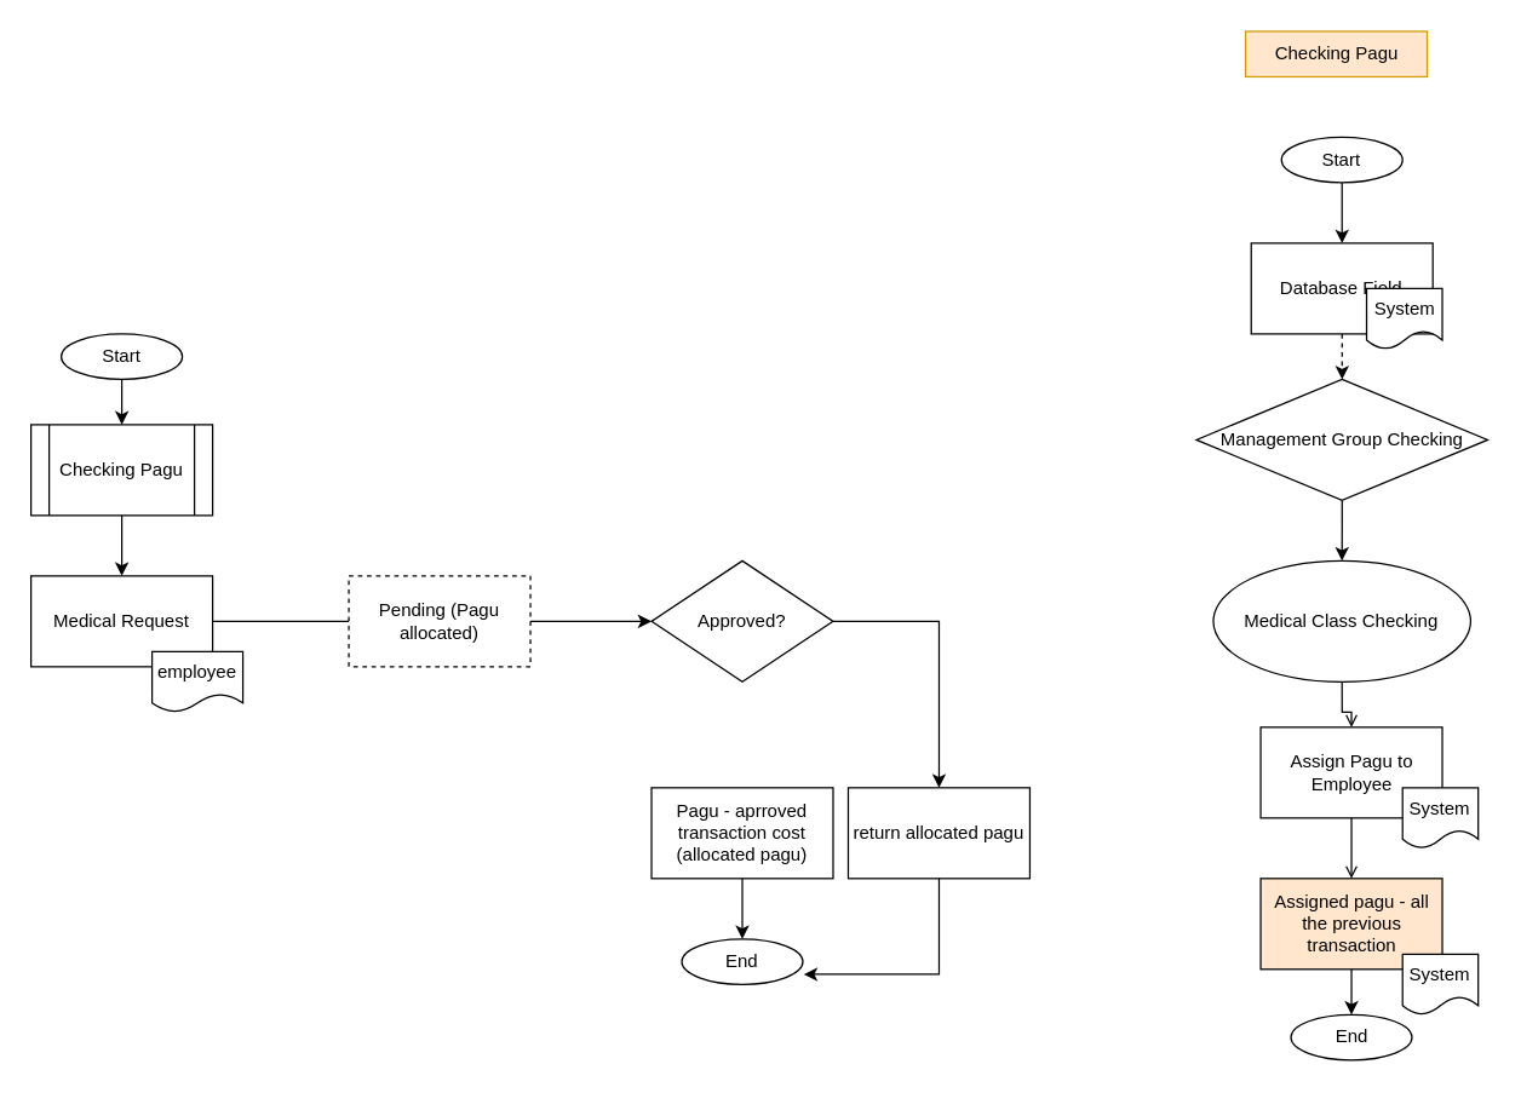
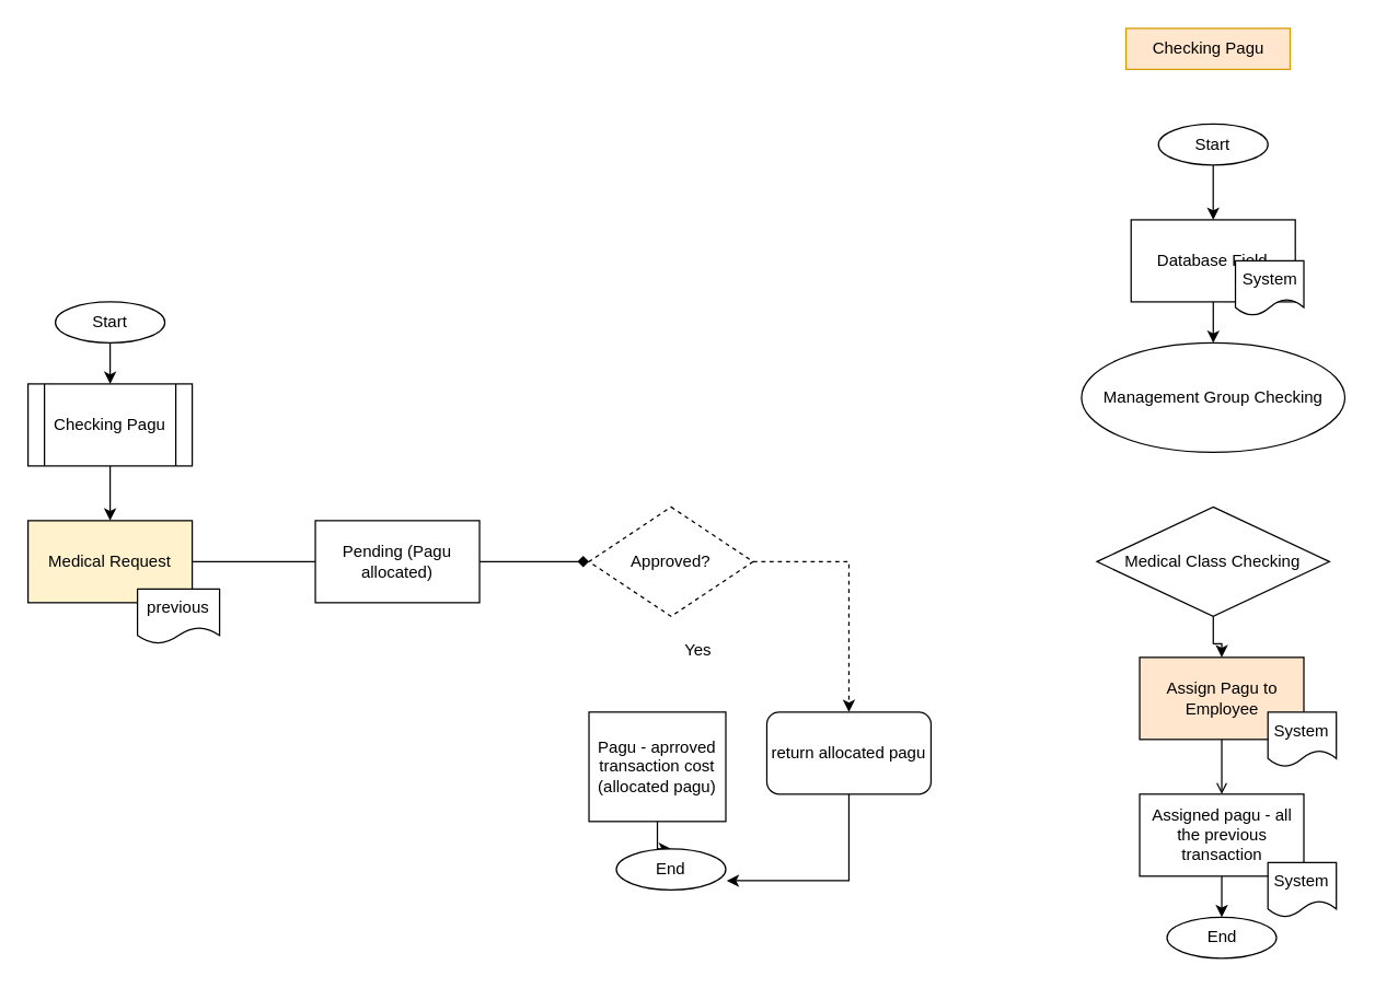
- <mxCell id="15" value="" style="edgeStyle=orthogonalEdgeStyle;rounded=0;orthogonalLoop=1;jettySize=auto;html=1;dashed=1;" edge="1" parent="1" source="16" target="14"><mxGeometry relative="1" as="geometry" /></mxCell>
+ <mxCell id="15" value="" style="edgeStyle=orthogonalEdgeStyle;rounded=0;orthogonalLoop=1;jettySize=auto;html=1;" edge="1" parent="1" source="16" target="14"><mxGeometry relative="1" as="geometry" /></mxCell>
- <mxCell id="14" value="Management Group Checking" style="rhombus;whiteSpace=wrap;html=1;" vertex="1" parent="1"><mxGeometry x="790" y="250" width="192.5" height="80" as="geometry" /></mxCell>
+ <mxCell id="14" value="Management Group Checking" style="ellipse;whiteSpace=wrap;html=1;" vertex="1" parent="1"><mxGeometry x="790" y="250" width="192.5" height="80" as="geometry" /></mxCell>
- <mxCell id="13" value="" style="edgeStyle=orthogonalEdgeStyle;rounded=0;orthogonalLoop=1;jettySize=auto;html=1;" edge="1" parent="1" source="14" target="12"><mxGeometry relative="1" as="geometry" /></mxCell>
- <mxCell id="3" value="Medical Request" style="rounded=0;whiteSpace=wrap;html=1;" vertex="1" parent="1"><mxGeometry x="20" y="380" width="120" height="60" as="geometry" /></mxCell>
+ <mxCell id="3" value="Medical Request" style="rounded=0;whiteSpace=wrap;html=1;fillColor=#fff2cc;" vertex="1" parent="1"><mxGeometry x="20" y="380" width="120" height="60" as="geometry" /></mxCell>
- <mxCell id="31" value="Pending (Pagu allocated)" style="rounded=0;whiteSpace=wrap;html=1;dashed=1;" vertex="1" parent="1"><mxGeometry x="230" y="380" width="120" height="60" as="geometry" /></mxCell>
+ <mxCell id="31" value="Pending (Pagu allocated)" style="rounded=0;whiteSpace=wrap;html=1;" vertex="1" parent="1"><mxGeometry x="230" y="380" width="120" height="60" as="geometry" /></mxCell>
- <mxCell id="30" style="edgeStyle=orthogonalEdgeStyle;rounded=0;orthogonalLoop=1;jettySize=auto;html=1;entryX=0;entryY=0.5;entryDx=0;entryDy=0;" edge="1" parent="1" source="31" target="6"><mxGeometry relative="1" as="geometry" /></mxCell>
+ <mxCell id="30" style="edgeStyle=orthogonalEdgeStyle;rounded=0;orthogonalLoop=1;jettySize=auto;html=1;entryX=0;entryY=0.5;entryDx=0;entryDy=0;endArrow=diamond;" edge="1" parent="1" source="31" target="6"><mxGeometry relative="1" as="geometry" /></mxCell>
- <mxCell id="6" value="Approved?" style="rhombus;whiteSpace=wrap;html=1;rounded=0;" vertex="1" parent="1"><mxGeometry x="430" y="370" width="120" height="80" as="geometry" /></mxCell>
+ <mxCell id="6" value="Approved?" style="rhombus;whiteSpace=wrap;html=1;rounded=0;dashed=1;" vertex="1" parent="1"><mxGeometry x="430" y="370" width="120" height="80" as="geometry" /></mxCell>
- <mxCell id="12" value="Medical Class Checking" style="ellipse;whiteSpace=wrap;html=1;" vertex="1" parent="1"><mxGeometry x="801.25" y="370" width="170" height="80" as="geometry" /></mxCell>
+ <mxCell id="12" value="Medical Class Checking" style="rhombus;whiteSpace=wrap;html=1;" vertex="1" parent="1"><mxGeometry x="801.25" y="370" width="170" height="80" as="geometry" /></mxCell>
- <mxCell id="5" style="edgeStyle=orthogonalEdgeStyle;rounded=0;orthogonalLoop=1;jettySize=auto;html=1;entryX=0.5;entryY=0;entryDx=0;entryDy=0;" edge="1" parent="1" source="6" target="35"><mxGeometry relative="1" as="geometry" /></mxCell>
+ <mxCell id="5" style="edgeStyle=orthogonalEdgeStyle;rounded=0;orthogonalLoop=1;jettySize=auto;html=1;entryX=0.5;entryY=0;entryDx=0;entryDy=0;dashed=1;" edge="1" parent="1" source="6" target="35"><mxGeometry relative="1" as="geometry" /></mxCell>
- <mxCell id="4" value="employee" style="shape=document;whiteSpace=wrap;html=1;boundedLbl=1;" vertex="1" parent="1"><mxGeometry x="100" y="430" width="60" height="40" as="geometry" /></mxCell>
+ <mxCell id="4" value="previous" style="shape=document;whiteSpace=wrap;html=1;boundedLbl=1;" vertex="1" parent="1"><mxGeometry x="100" y="430" width="60" height="40" as="geometry" /></mxCell>
- <mxCell id="11" value="" style="edgeStyle=orthogonalEdgeStyle;rounded=0;orthogonalLoop=1;jettySize=auto;html=1;endArrow=open;" edge="1" parent="1" source="12" target="10"><mxGeometry relative="1" as="geometry" /></mxCell>
+ <mxCell id="11" value="" style="edgeStyle=orthogonalEdgeStyle;rounded=0;orthogonalLoop=1;jettySize=auto;html=1;" edge="1" parent="1" source="12" target="10"><mxGeometry relative="1" as="geometry" /></mxCell>
+ <mxCell id="33" value="Yes" style="text;html=1;strokeColor=none;fillColor=none;align=center;verticalAlign=middle;whiteSpace=wrap;rounded=0;" vertex="1" parent="1"><mxGeometry x="480" y="460" width="60" height="30" as="geometry" /></mxCell>
- <mxCell id="10" value="Assign Pagu to Employee" style="rounded=0;whiteSpace=wrap;html=1;" vertex="1" parent="1"><mxGeometry x="832.5" y="480" width="120" height="60" as="geometry" /></mxCell>
+ <mxCell id="10" value="Assign Pagu to Employee" style="rounded=0;whiteSpace=wrap;html=1;fillColor=#ffe6cc;" vertex="1" parent="1"><mxGeometry x="832.5" y="480" width="120" height="60" as="geometry" /></mxCell>
- <mxCell id="29" value="Pagu - aprroved transaction cost (allocated pagu)" style="whiteSpace=wrap;html=1;rounded=0;" vertex="1" parent="1"><mxGeometry x="430" y="520" width="120" height="60" as="geometry" /></mxCell>
+ <mxCell id="29" value="Pagu - aprroved transaction cost (allocated pagu)" style="whiteSpace=wrap;html=1;rounded=0;" vertex="1" parent="1"><mxGeometry x="430" y="520" width="100" height="80" as="geometry" /></mxCell>
- <mxCell id="35" value="return allocated pagu" style="whiteSpace=wrap;html=1;rounded=0;" vertex="1" parent="1"><mxGeometry x="560" y="520" width="120" height="60" as="geometry" /></mxCell>
+ <mxCell id="35" value="return allocated pagu" style="whiteSpace=wrap;html=1;rounded=1;" vertex="1" parent="1"><mxGeometry x="560" y="520" width="120" height="60" as="geometry" /></mxCell>
- <mxCell id="8" value="Assigned pagu - all the previous transaction" style="rounded=0;whiteSpace=wrap;html=1;fillColor=#ffe6cc;" vertex="1" parent="1"><mxGeometry x="832.5" y="580" width="120" height="60" as="geometry" /></mxCell>
+ <mxCell id="8" value="Assigned pagu - all the previous transaction" style="rounded=0;whiteSpace=wrap;html=1;" vertex="1" parent="1"><mxGeometry x="832.5" y="580" width="120" height="60" as="geometry" /></mxCell>
